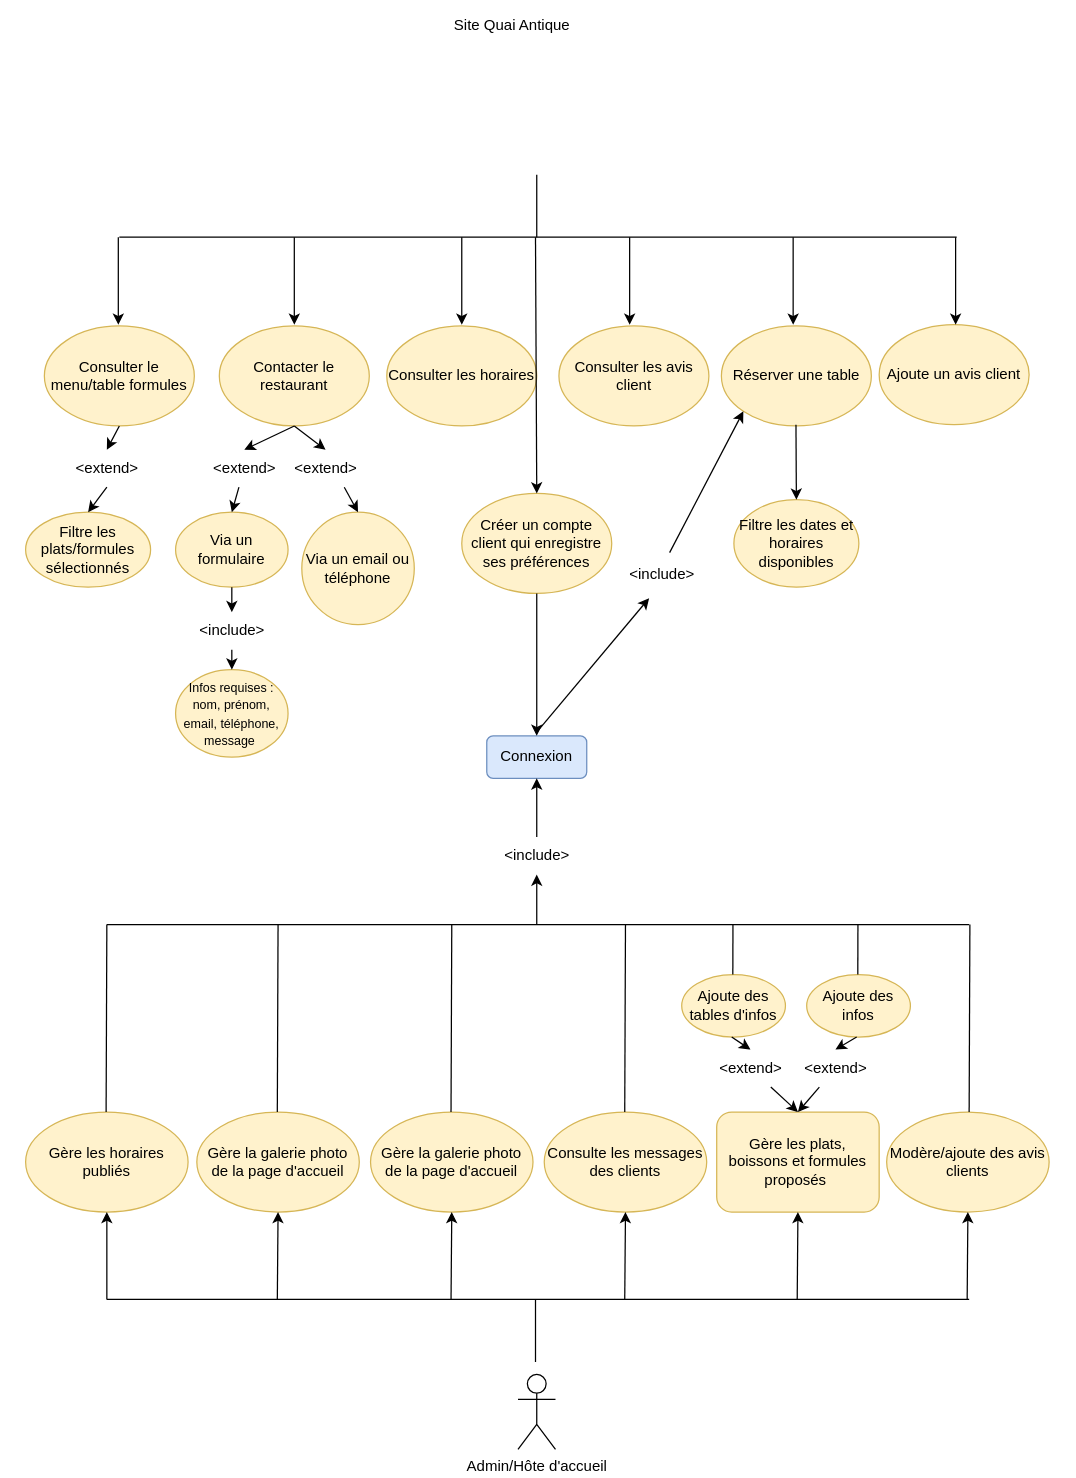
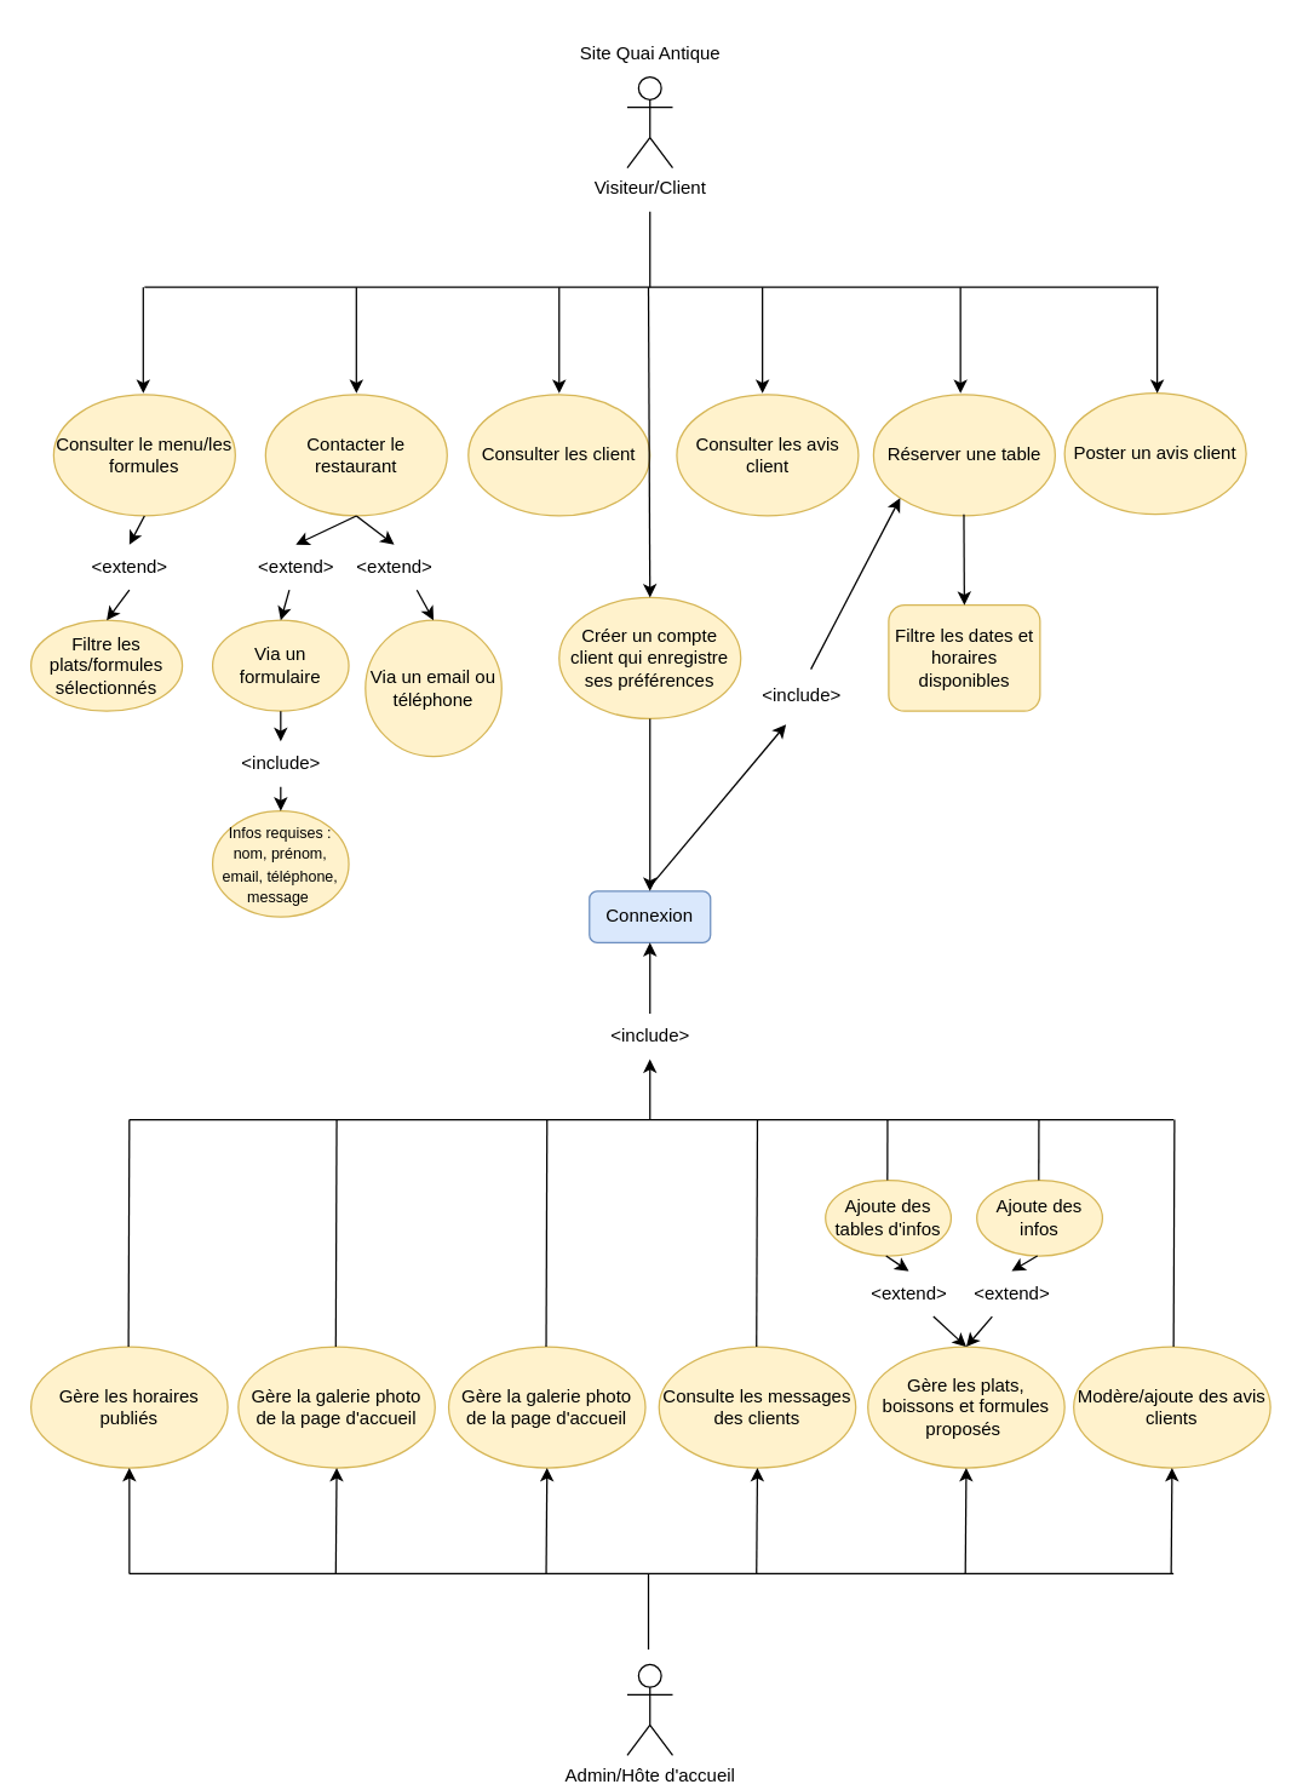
- <mxCell id="2" value="Site Quai Antique" style="text;html=1;align=center;verticalAlign=middle;resizable=0;points=[];autosize=1;strokeColor=none;fillColor=none;" vertex="1" parent="1"><mxGeometry x="349" y="5" width="120" height="30" as="geometry" /></mxCell>
+ <mxCell id="2" value="Site Quai Antique" style="text;html=1;align=center;verticalAlign=middle;resizable=0;points=[];autosize=1;strokeColor=none;fillColor=none;" vertex="1" parent="1"><mxGeometry x="369" y="20" width="120" height="30" as="geometry" /></mxCell>
+ <mxCell id="3" value="Visiteur/Client" style="shape=umlActor;verticalLabelPosition=bottom;verticalAlign=top;html=1;outlineConnect=0;" vertex="1" parent="1"><mxGeometry x="414" y="50" width="30" height="60" as="geometry" /></mxCell>
- <mxCell id="9" value="Ajoute un avis client" style="ellipse;whiteSpace=wrap;html=1;fillColor=#fff2cc;strokeColor=#d6b656;" vertex="1" parent="1"><mxGeometry x="703" y="259" width="120" height="80" as="geometry" /></mxCell>
+ <mxCell id="9" value="Poster un avis client" style="ellipse;whiteSpace=wrap;html=1;fillColor=#fff2cc;strokeColor=#d6b656;" vertex="1" parent="1"><mxGeometry x="703" y="259" width="120" height="80" as="geometry" /></mxCell>
- <mxCell id="7" value="Consulter le menu/table formules" style="ellipse;whiteSpace=wrap;html=1;fillColor=#fff2cc;strokeColor=#d6b656;" vertex="1" parent="1"><mxGeometry x="35" y="260" width="120" height="80" as="geometry" /></mxCell>
+ <mxCell id="7" value="Consulter le menu/les formules" style="ellipse;whiteSpace=wrap;html=1;fillColor=#fff2cc;strokeColor=#d6b656;" vertex="1" parent="1"><mxGeometry x="35" y="260" width="120" height="80" as="geometry" /></mxCell>
- <mxCell id="8" value="Consulter les horaires" style="ellipse;whiteSpace=wrap;html=1;fillColor=#fff2cc;strokeColor=#d6b656;" vertex="1" parent="1"><mxGeometry x="309" y="260" width="120" height="80" as="geometry" /></mxCell>
+ <mxCell id="8" value="Consulter les client" style="ellipse;whiteSpace=wrap;html=1;fillColor=#fff2cc;strokeColor=#d6b656;" vertex="1" parent="1"><mxGeometry x="309" y="260" width="120" height="80" as="geometry" /></mxCell>
- <mxCell id="16" value="Filtre les dates et horaires disponibles" style="ellipse;whiteSpace=wrap;html=1;fillColor=#fff2cc;strokeColor=#d6b656;" vertex="1" parent="1"><mxGeometry x="586.75" y="399" width="100" height="70" as="geometry" /></mxCell>
+ <mxCell id="16" value="Filtre les dates et horaires disponibles" style="whiteSpace=wrap;html=1;fillColor=#fff2cc;strokeColor=#d6b656;rounded=1;" vertex="1" parent="1"><mxGeometry x="586.75" y="399" width="100" height="70" as="geometry" /></mxCell>
- <mxCell id="22" value="Gère les plats, boissons et formules proposés&amp;nbsp;" style="whiteSpace=wrap;html=1;fillColor=#fff2cc;strokeColor=#d6b656;rounded=1;" vertex="1" parent="1"><mxGeometry x="573" y="889" width="130" height="80" as="geometry" /></mxCell>
+ <mxCell id="22" value="Gère les plats, boissons et formules proposés&amp;nbsp;" style="ellipse;whiteSpace=wrap;html=1;fillColor=#fff2cc;strokeColor=#d6b656;" vertex="1" parent="1"><mxGeometry x="573" y="889" width="130" height="80" as="geometry" /></mxCell>
